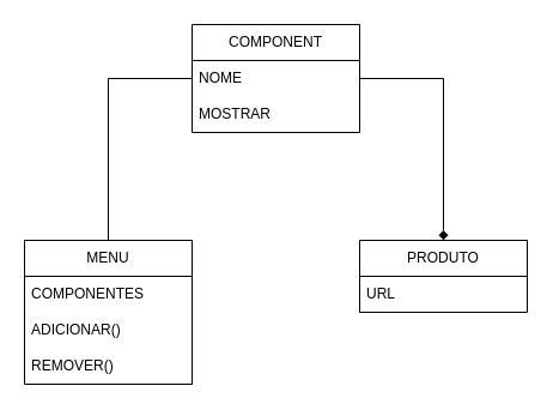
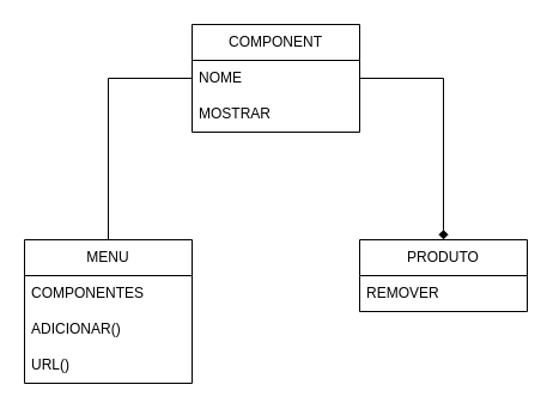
- <mxCell id="3" value="URL" style="text;strokeColor=none;fillColor=none;align=left;verticalAlign=middle;spacingLeft=4;spacingRight=4;overflow=hidden;points=[[0,0.5],[1,0.5]];portConstraint=eastwest;rotatable=0;whiteSpace=wrap;html=1;" vertex="1" parent="2"><mxGeometry y="30" width="140" height="30" as="geometry" /></mxCell>
+ <mxCell id="3" value="REMOVER" style="text;strokeColor=none;fillColor=none;align=left;verticalAlign=middle;spacingLeft=4;spacingRight=4;overflow=hidden;points=[[0,0.5],[1,0.5]];portConstraint=eastwest;rotatable=0;whiteSpace=wrap;html=1;" vertex="1" parent="2"><mxGeometry y="30" width="140" height="30" as="geometry" /></mxCell>
- <mxCell id="10" value="REMOVER()" style="text;strokeColor=none;fillColor=none;align=left;verticalAlign=middle;spacingLeft=4;spacingRight=4;overflow=hidden;points=[[0,0.5],[1,0.5]];portConstraint=eastwest;rotatable=0;whiteSpace=wrap;html=1;" vertex="1" parent="7"><mxGeometry y="90" width="140" height="30" as="geometry" /></mxCell>
+ <mxCell id="10" value="URL()" style="text;strokeColor=none;fillColor=none;align=left;verticalAlign=middle;spacingLeft=4;spacingRight=4;overflow=hidden;points=[[0,0.5],[1,0.5]];portConstraint=eastwest;rotatable=0;whiteSpace=wrap;html=1;" vertex="1" parent="7"><mxGeometry y="90" width="140" height="30" as="geometry" /></mxCell>
